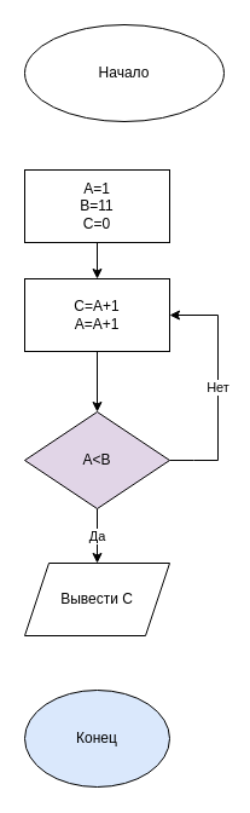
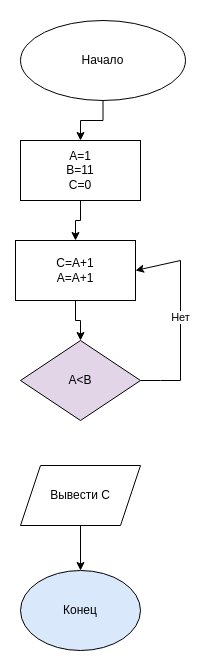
+ <mxCell id="2" value="" style="edgeStyle=orthogonalEdgeStyle;rounded=0;orthogonalLoop=1;jettySize=auto;html=1;" edge="1" parent="1" source="3" target="5"><mxGeometry relative="1" as="geometry" /></mxCell>
- <mxCell id="9" value="C=A+1&lt;br&gt;A=A+1" style="whiteSpace=wrap;html=1;" vertex="1" parent="1"><mxGeometry x="20" y="230" width="120" height="60" as="geometry" /></mxCell>
+ <mxCell id="9" value="C=A+1&lt;br&gt;A=A+1" style="whiteSpace=wrap;html=1;" vertex="1" parent="1"><mxGeometry x="15" y="240" width="120" height="60" as="geometry" /></mxCell>
- <mxCell id="6" value="Да" style="edgeStyle=orthogonalEdgeStyle;rounded=0;orthogonalLoop=1;jettySize=auto;html=1;" edge="1" parent="1" source="7" target="11"><mxGeometry relative="1" as="geometry" /></mxCell>
+ <mxCell id="10" value="" style="edgeStyle=orthogonalEdgeStyle;rounded=0;orthogonalLoop=1;jettySize=auto;html=1;" edge="1" parent="1" source="11" target="12"><mxGeometry relative="1" as="geometry" /></mxCell>
